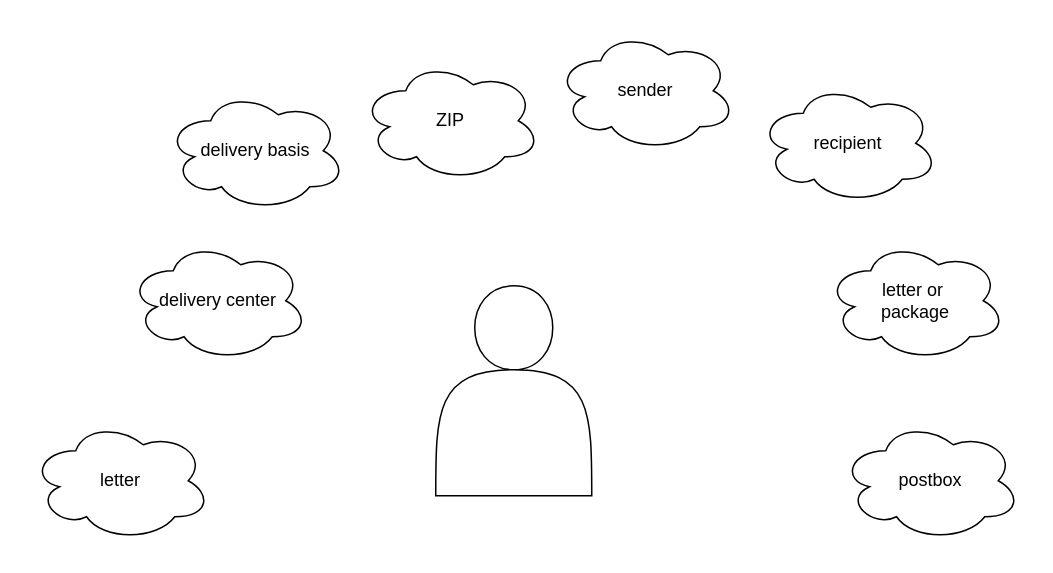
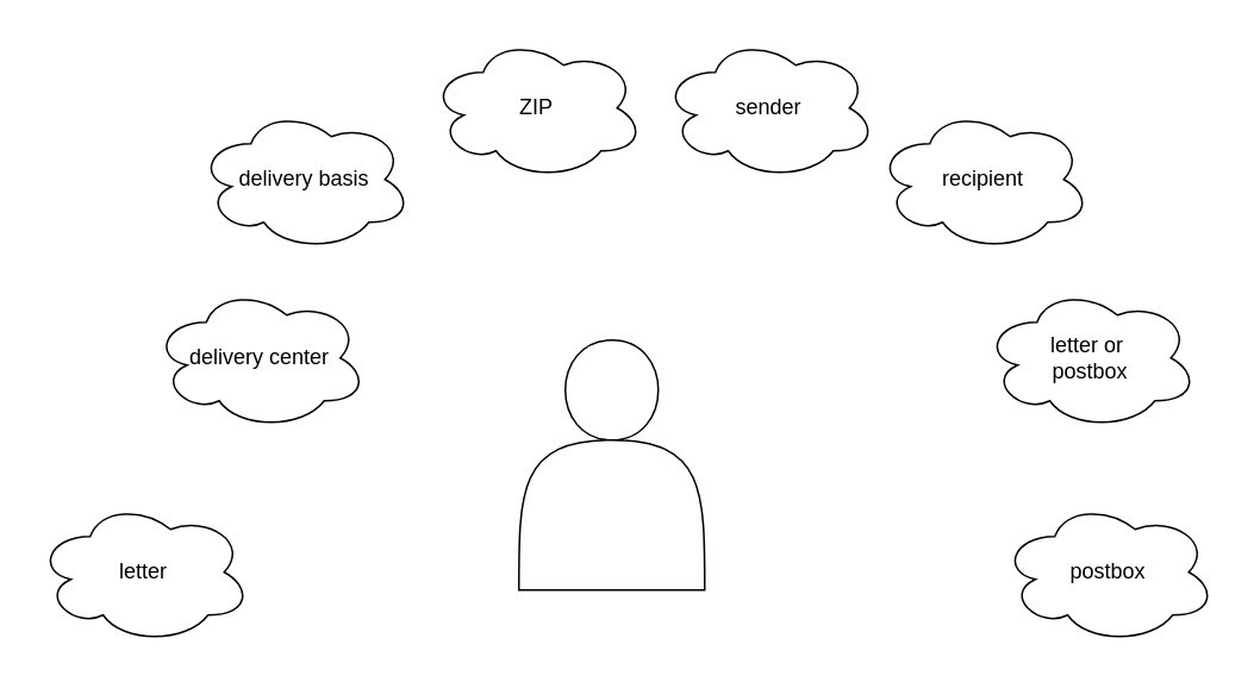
- <mxCell id="10" value="ZIP" style="ellipse;shape=cloud;whiteSpace=wrap;html=1;" vertex="1" parent="1"><mxGeometry x="240" y="40" width="120" height="80" as="geometry" /></mxCell>
+ <mxCell id="10" value="ZIP" style="ellipse;shape=cloud;whiteSpace=wrap;html=1;" vertex="1" parent="1"><mxGeometry x="240" y="20" width="120" height="80" as="geometry" /></mxCell>
- <mxCell id="5" value="recipient" style="ellipse;shape=cloud;whiteSpace=wrap;html=1;" vertex="1" parent="1"><mxGeometry x="505" y="55" width="120" height="80" as="geometry" /></mxCell>
+ <mxCell id="5" value="recipient" style="ellipse;shape=cloud;whiteSpace=wrap;html=1;" vertex="1" parent="1"><mxGeometry x="490" y="60" width="120" height="80" as="geometry" /></mxCell>
- <mxCell id="6" value="letter or&amp;nbsp;&lt;br&gt;package" style="ellipse;shape=cloud;whiteSpace=wrap;html=1;" vertex="1" parent="1"><mxGeometry x="550" y="160" width="120" height="80" as="geometry" /></mxCell>
+ <mxCell id="6" value="letter or&amp;nbsp;&lt;br&gt;postbox" style="ellipse;shape=cloud;whiteSpace=wrap;html=1;" vertex="1" parent="1"><mxGeometry x="550" y="160" width="120" height="80" as="geometry" /></mxCell>
